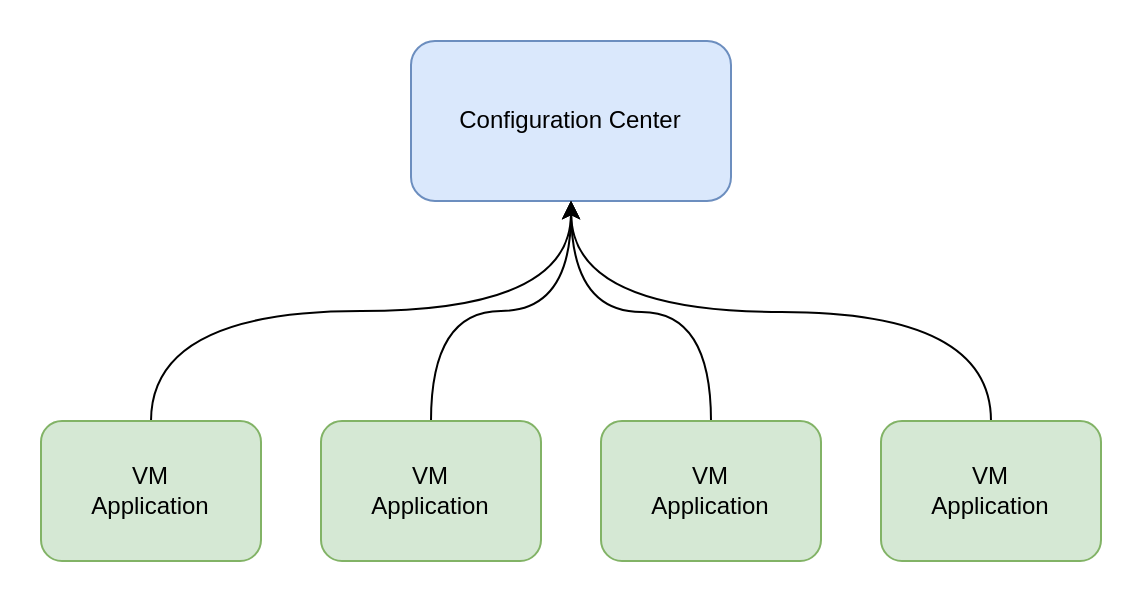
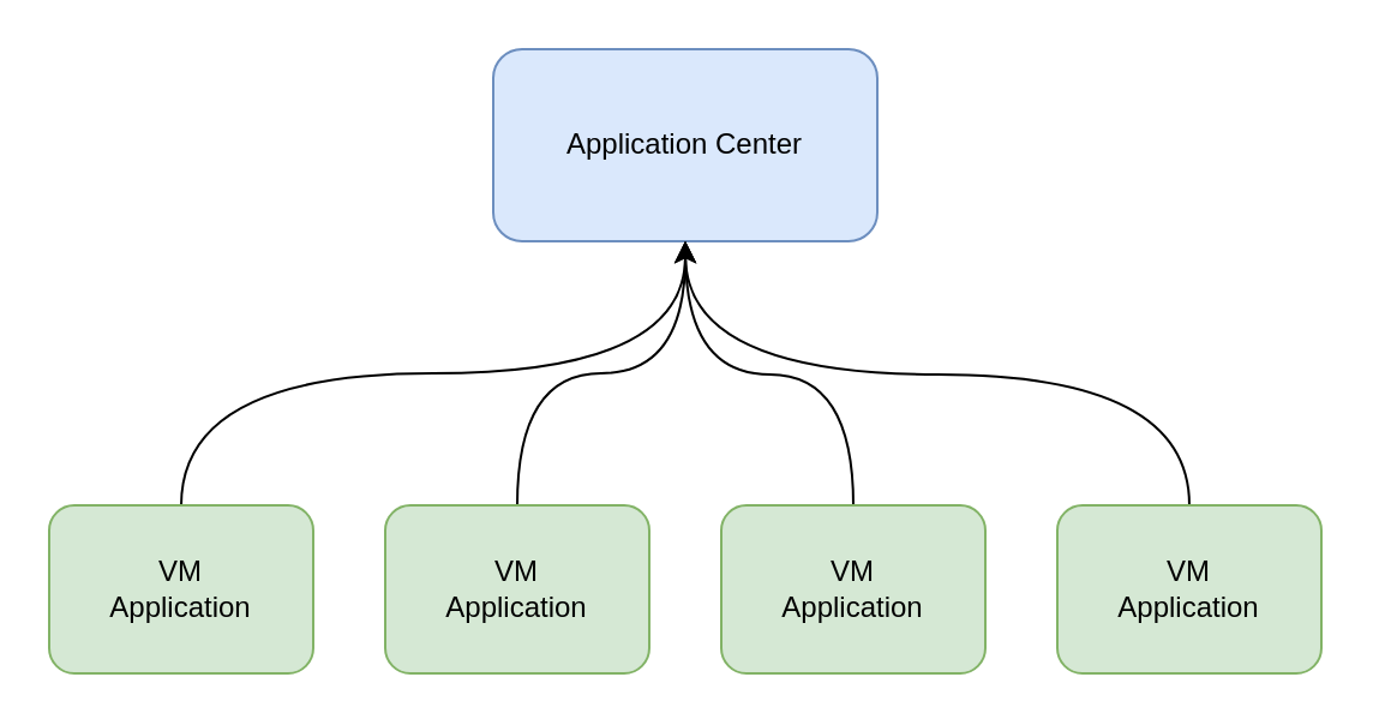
- <mxCell id="2" value="Configuration Center" style="rounded=1;whiteSpace=wrap;html=1;fillColor=#dae8fc;strokeColor=#6c8ebf;" vertex="1" parent="1"><mxGeometry x="205" y="20" width="160" height="80" as="geometry" /></mxCell>
+ <mxCell id="2" value="Application Center" style="rounded=1;whiteSpace=wrap;html=1;fillColor=#dae8fc;strokeColor=#6c8ebf;" vertex="1" parent="1"><mxGeometry x="205" y="20" width="160" height="80" as="geometry" /></mxCell>
